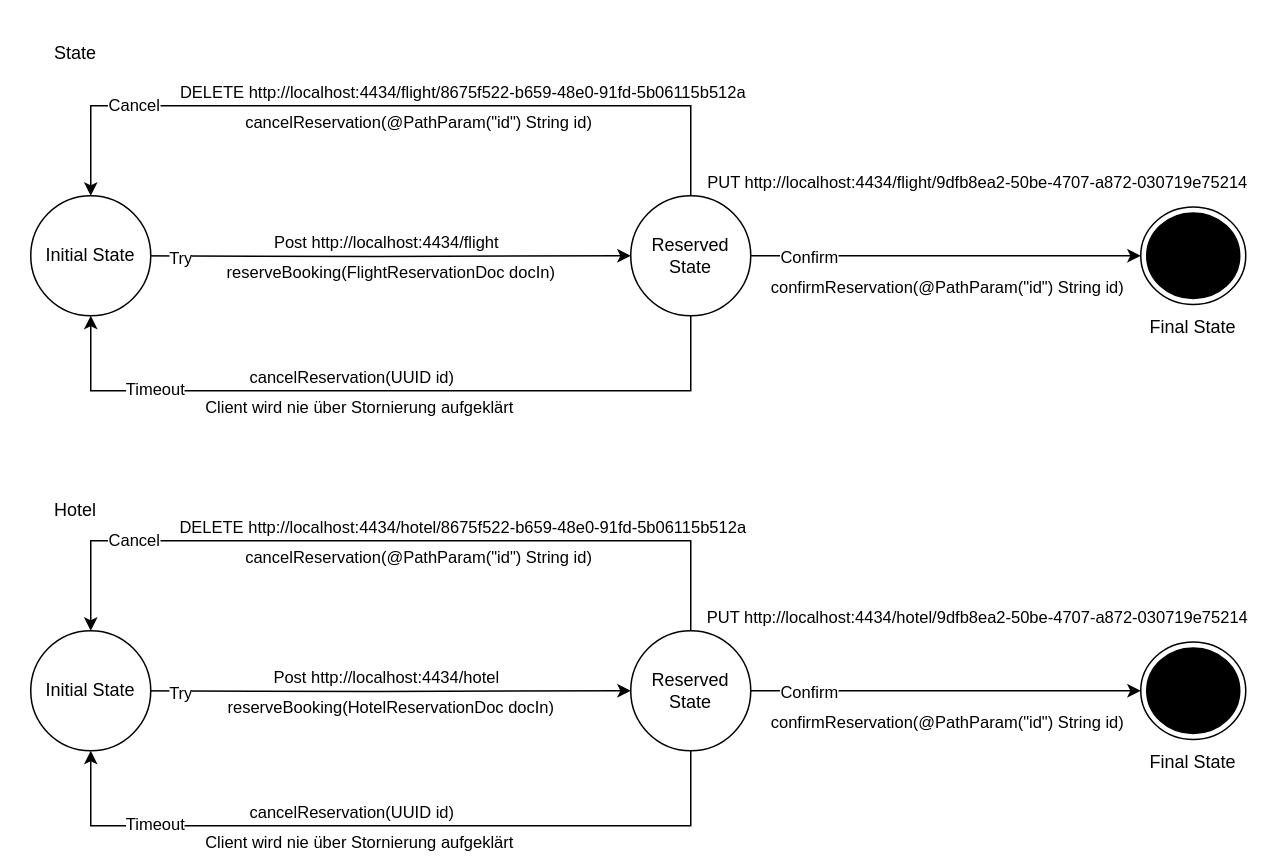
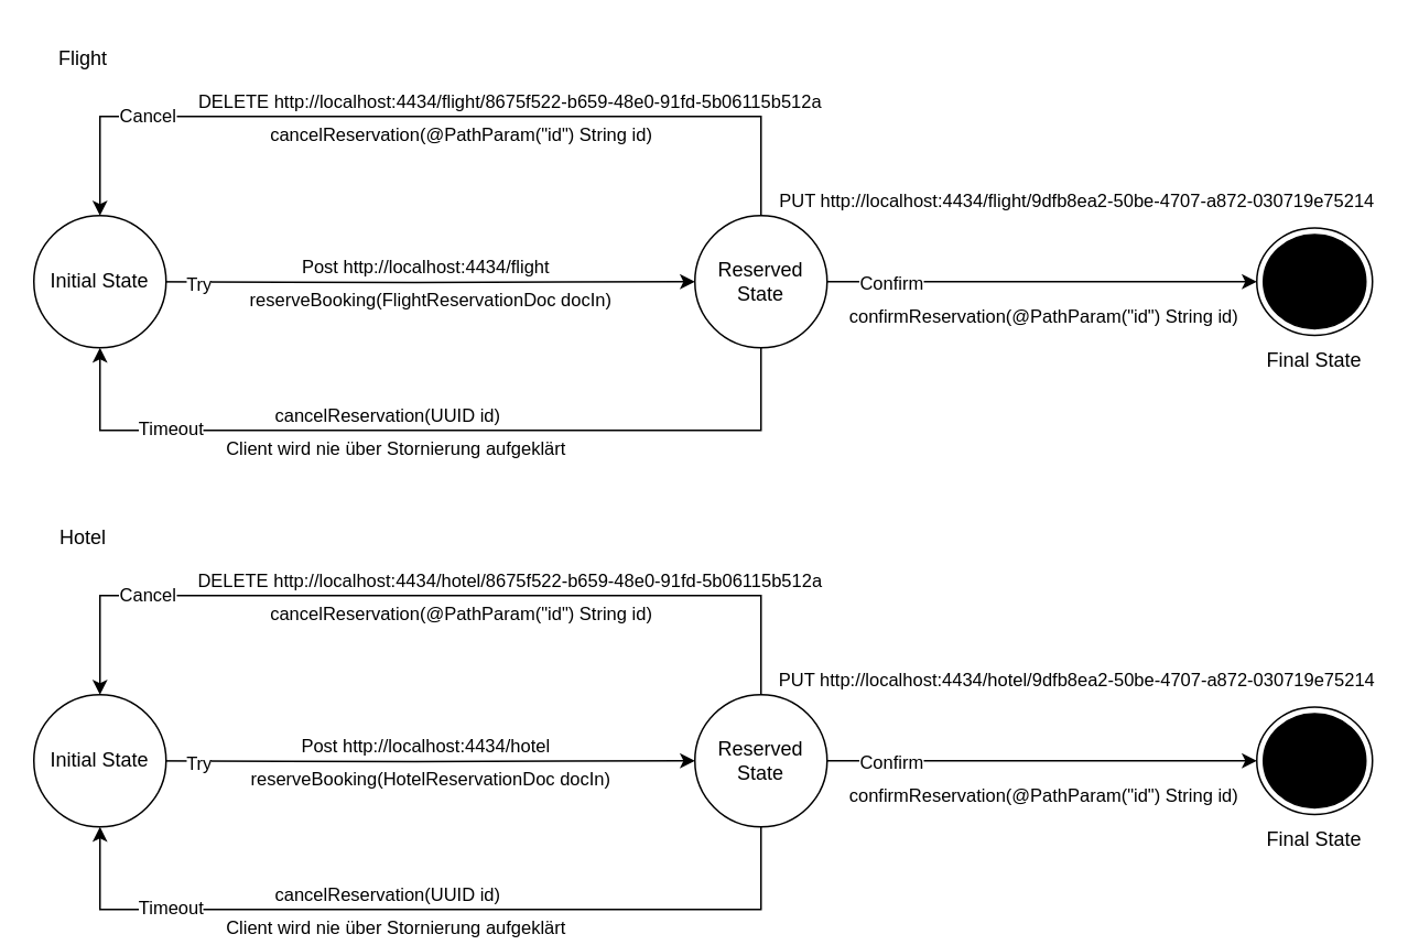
- <mxCell id="22" value="State" style="text;html=1;strokeColor=none;fillColor=none;align=center;verticalAlign=middle;whiteSpace=wrap;rounded=0;" vertex="1" parent="1"><mxGeometry x="20" y="20" width="60" height="30" as="geometry" /></mxCell>
+ <mxCell id="22" value="Flight" style="text;html=1;strokeColor=none;fillColor=none;align=center;verticalAlign=middle;whiteSpace=wrap;rounded=0;" vertex="1" parent="1"><mxGeometry x="20" y="20" width="60" height="30" as="geometry" /></mxCell>
- <mxCell id="43" value="Hotel" style="text;html=1;strokeColor=none;fillColor=none;align=center;verticalAlign=middle;whiteSpace=wrap;rounded=0;" vertex="1" parent="1"><mxGeometry x="20" y="325" width="60" height="30" as="geometry" /></mxCell>
+ <mxCell id="43" value="Hotel" style="text;html=1;strokeColor=none;fillColor=none;align=center;verticalAlign=middle;whiteSpace=wrap;rounded=0;" vertex="1" parent="1"><mxGeometry x="20" y="310" width="60" height="30" as="geometry" /></mxCell>
